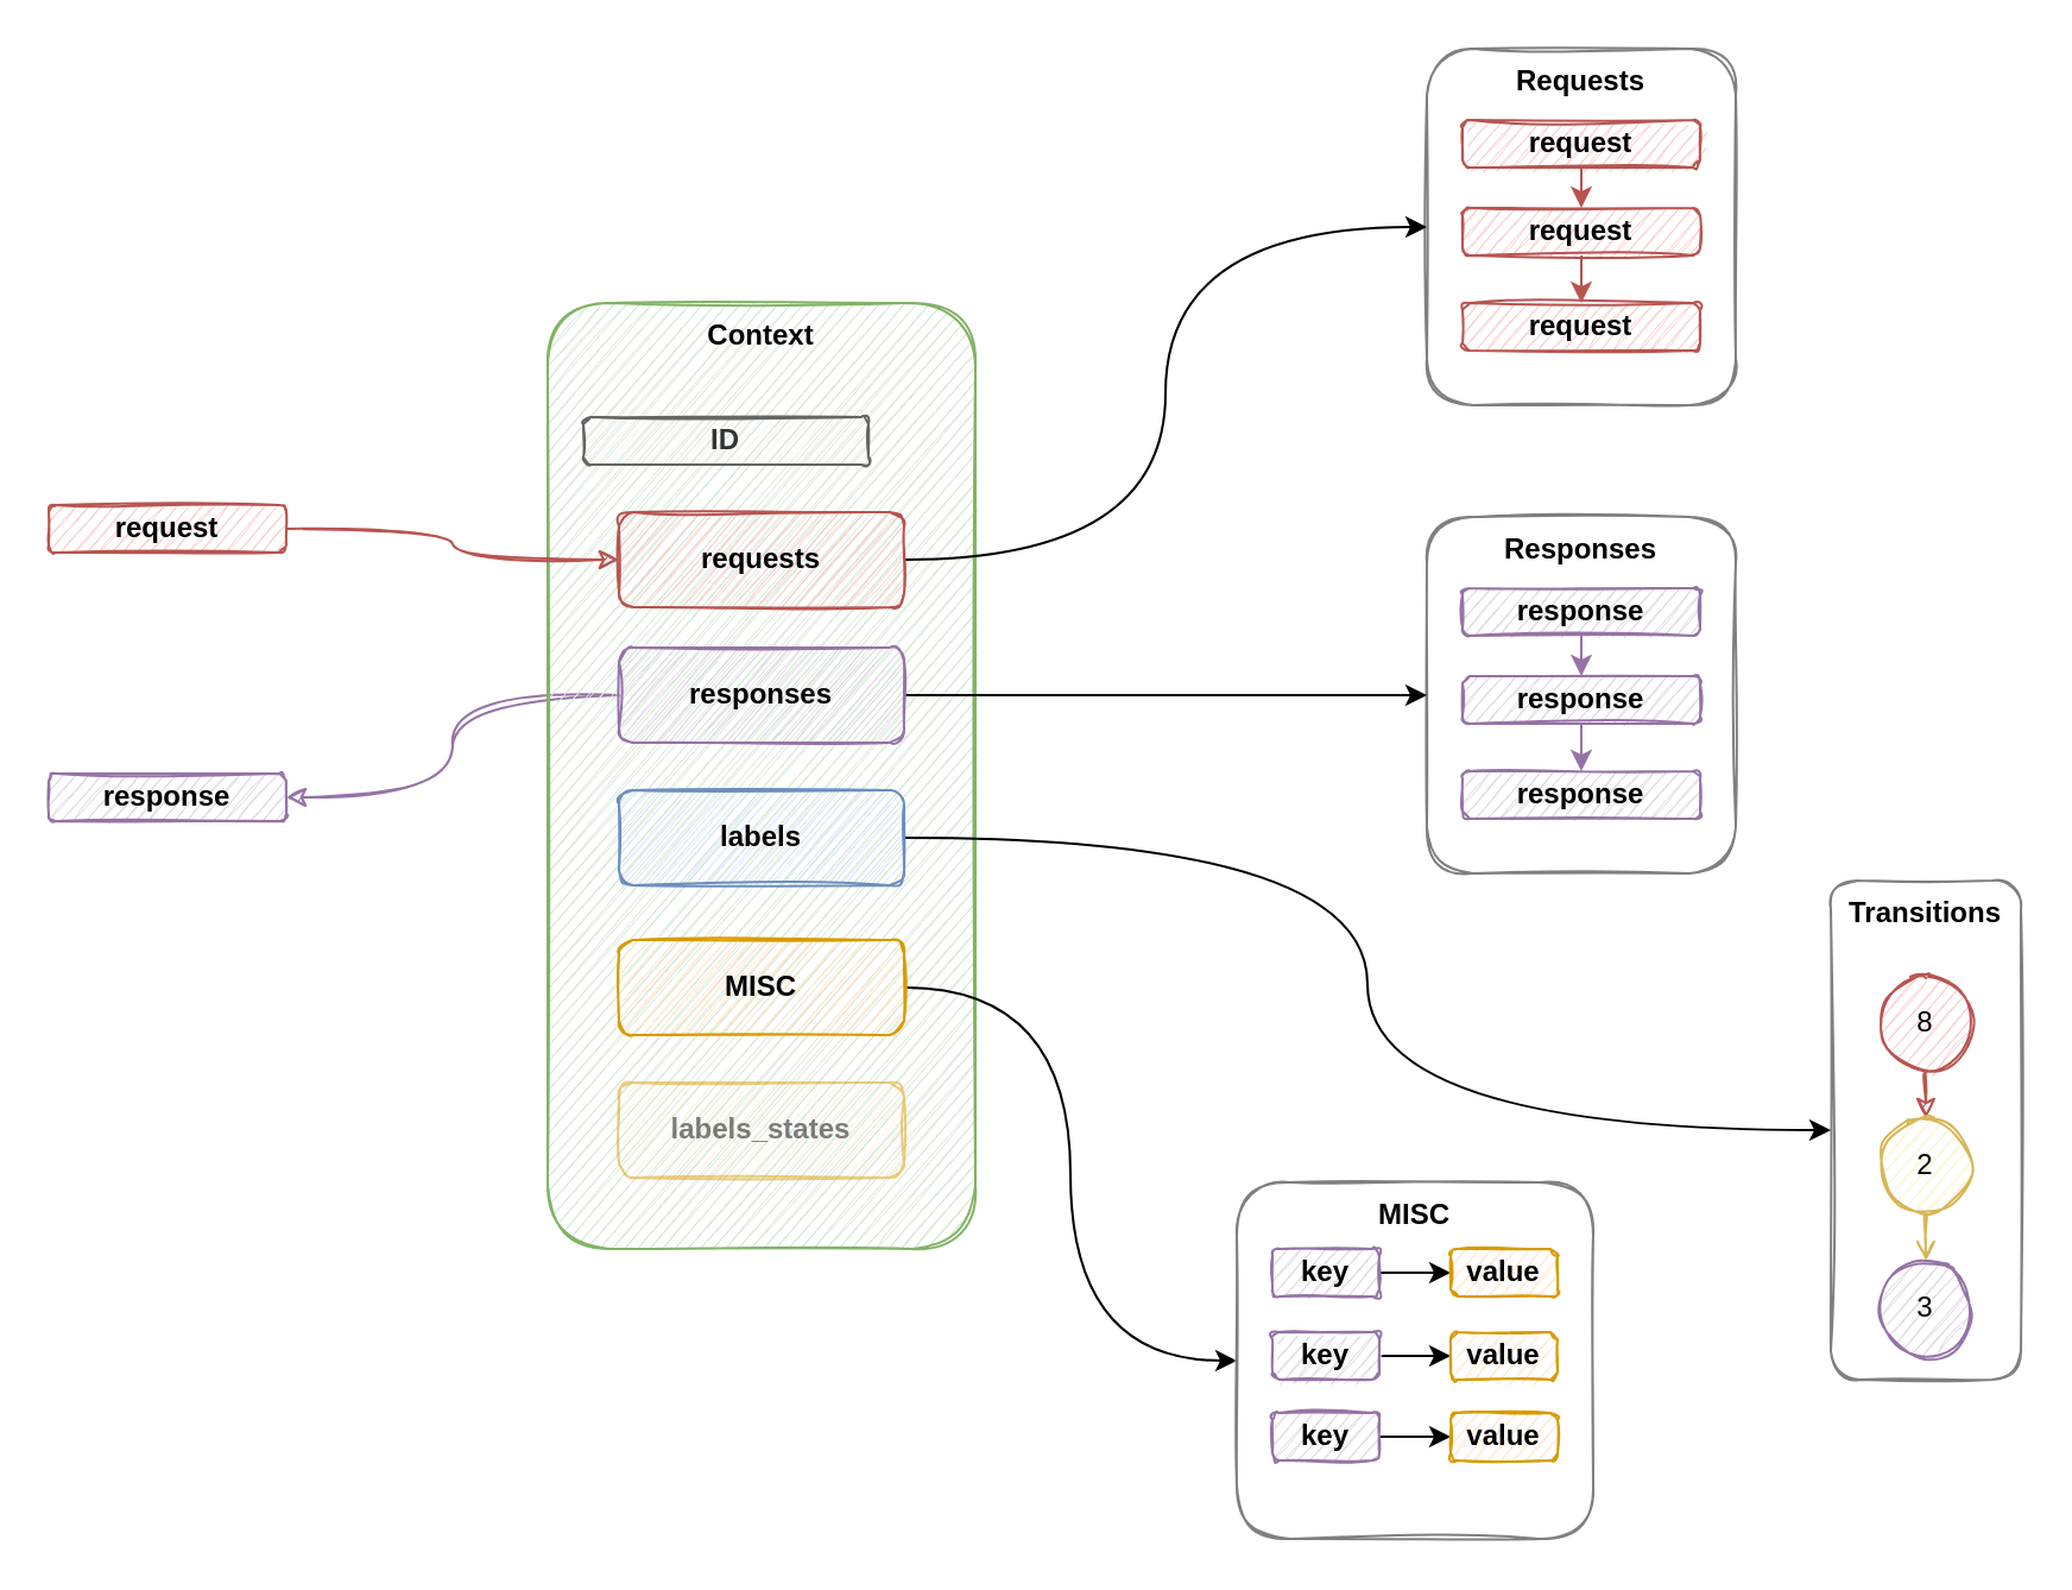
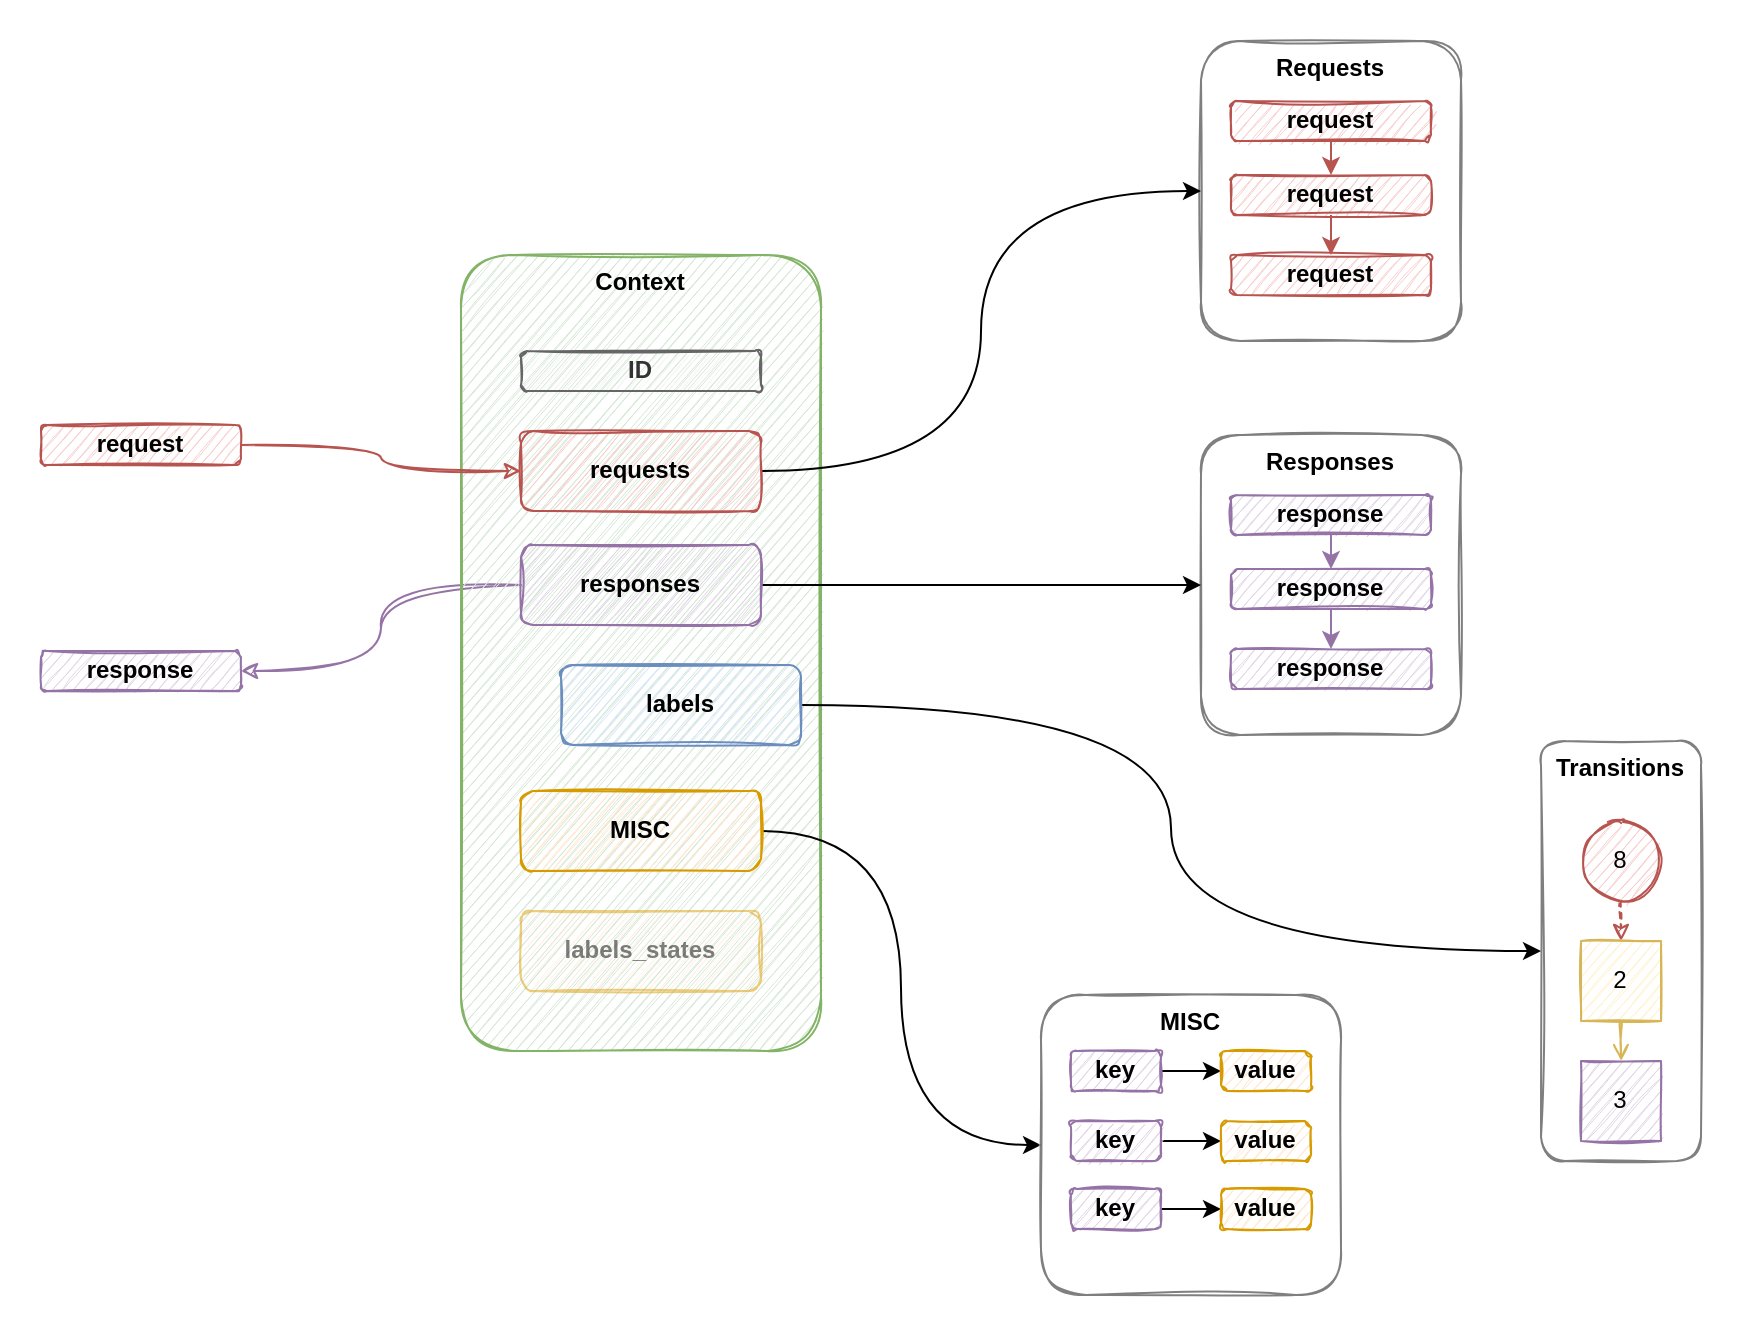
- <mxCell id="11" value="&lt;b&gt;ID&lt;/b&gt;" style="rounded=1;whiteSpace=wrap;html=1;fillColor=#f5f5f5;strokeColor=#666666;sketch=1;fontColor=#333333;" parent="1" vertex="1"><mxGeometry x="245" y="175" width="120" height="20" as="geometry" /></mxCell>
+ <mxCell id="11" value="&lt;b&gt;ID&lt;/b&gt;" style="rounded=1;whiteSpace=wrap;html=1;fillColor=#f5f5f5;strokeColor=#666666;sketch=1;fontColor=#333333;" parent="1" vertex="1"><mxGeometry x="260" y="175" width="120" height="20" as="geometry" /></mxCell>
- <mxCell id="10" value="&lt;b&gt;labels&lt;/b&gt;" style="rounded=1;whiteSpace=wrap;html=1;sketch=1;fillColor=#dae8fc;strokeColor=#6c8ebf;" parent="1" vertex="1"><mxGeometry x="260" y="332" width="120" height="40" as="geometry" /></mxCell>
+ <mxCell id="10" value="&lt;b&gt;labels&lt;/b&gt;" style="rounded=1;whiteSpace=wrap;html=1;sketch=1;fillColor=#dae8fc;strokeColor=#6c8ebf;" parent="1" vertex="1"><mxGeometry x="280" y="332" width="120" height="40" as="geometry" /></mxCell>
- <mxCell id="17" style="edgeStyle=orthogonalEdgeStyle;curved=1;sketch=1;html=1;exitX=0.5;exitY=1;exitDx=0;exitDy=0;entryX=0.5;entryY=0;entryDx=0;entryDy=0;fillColor=#f8cecc;strokeColor=#b85450;" parent="1" source="18" target="20" edge="1"><mxGeometry relative="1" as="geometry" /></mxCell>
+ <mxCell id="17" style="edgeStyle=orthogonalEdgeStyle;curved=1;sketch=1;html=1;exitX=0.5;exitY=1;exitDx=0;exitDy=0;entryX=0.5;entryY=0;entryDx=0;entryDy=0;fillColor=#f8cecc;strokeColor=#b85450;dashed=1;" parent="1" source="18" target="20" edge="1"><mxGeometry relative="1" as="geometry" /></mxCell>
- <mxCell id="20" value="2" style="ellipse;whiteSpace=wrap;html=1;aspect=fixed;fillColor=#fff2cc;strokeColor=#d6b656;sketch=1;" parent="1" vertex="1"><mxGeometry x="790" y="470" width="40" height="40" as="geometry" /></mxCell>
+ <mxCell id="20" value="2" style="whiteSpace=wrap;html=1;aspect=fixed;fillColor=#fff2cc;strokeColor=#d6b656;sketch=1;rounded=0;" parent="1" vertex="1"><mxGeometry x="790" y="470" width="40" height="40" as="geometry" /></mxCell>
- <mxCell id="21" value="3" style="ellipse;whiteSpace=wrap;html=1;aspect=fixed;fillColor=#e1d5e7;strokeColor=#9673a6;sketch=1;" parent="1" vertex="1"><mxGeometry x="790" y="530" width="40" height="40" as="geometry" /></mxCell>
+ <mxCell id="21" value="3" style="whiteSpace=wrap;html=1;aspect=fixed;fillColor=#e1d5e7;strokeColor=#9673a6;sketch=1;rounded=0;" parent="1" vertex="1"><mxGeometry x="790" y="530" width="40" height="40" as="geometry" /></mxCell>
